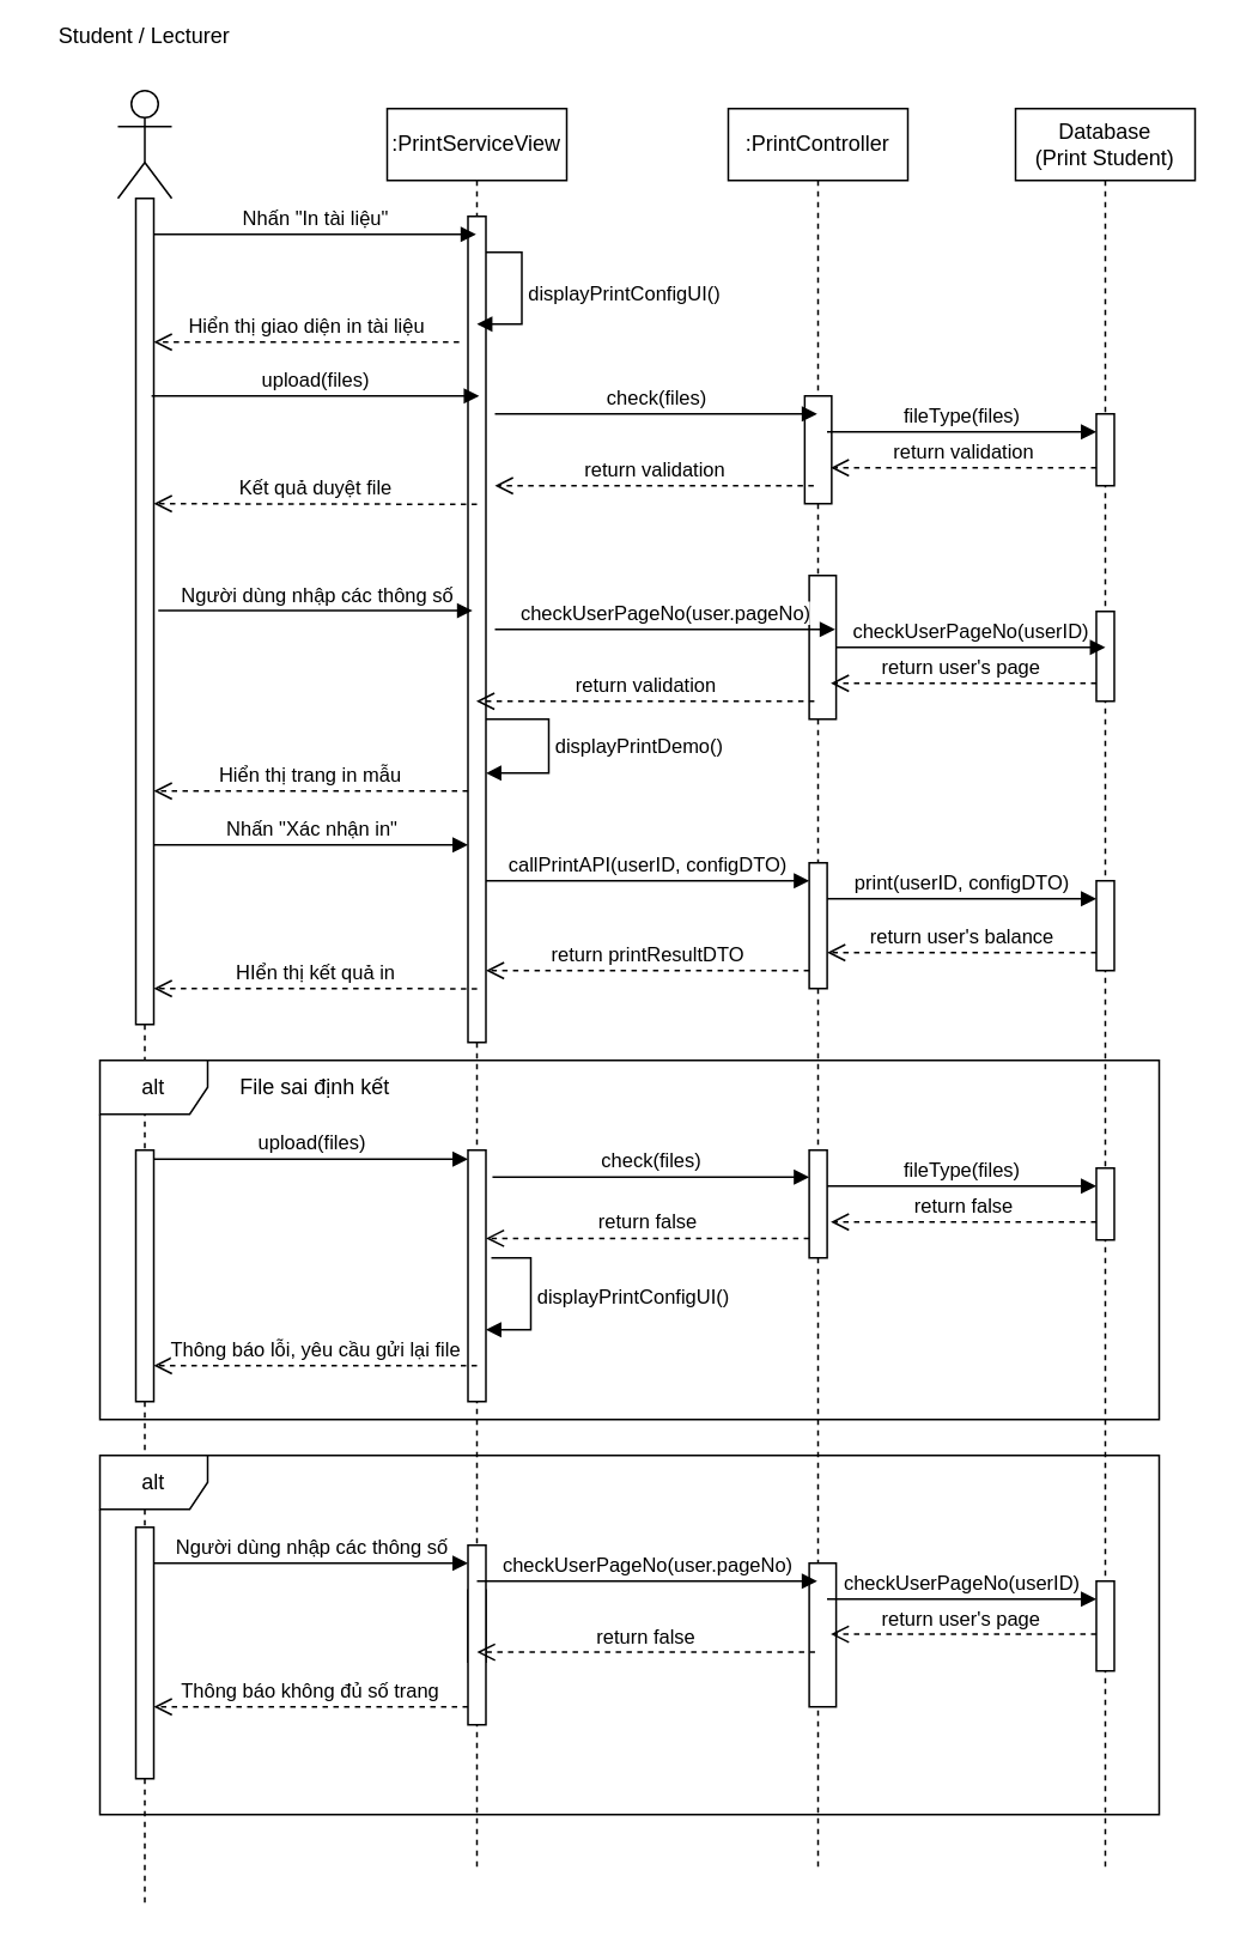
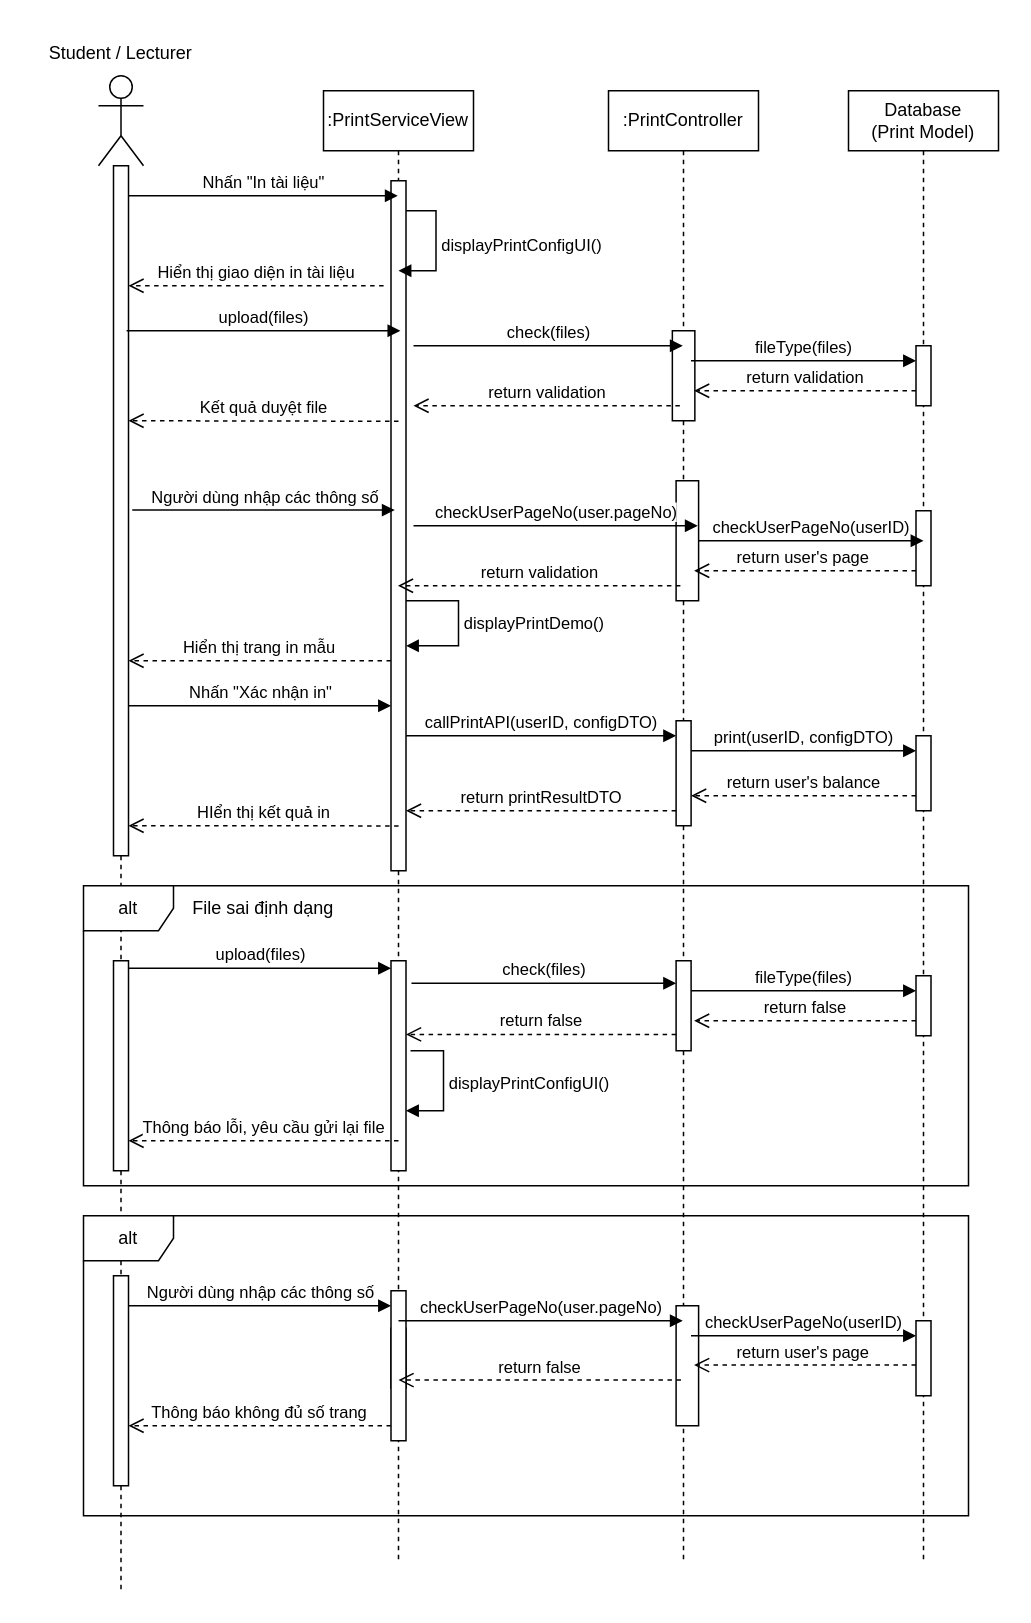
- <mxCell id="18" value="Student / Lecturer" style="text;html=1;align=center;verticalAlign=middle;whiteSpace=wrap;rounded=0;" vertex="1" parent="1"><mxGeometry x="20" y="5" width="120" height="30" as="geometry" /></mxCell>
+ <mxCell id="18" value="Student / Lecturer" style="text;html=1;align=center;verticalAlign=middle;whiteSpace=wrap;rounded=0;" vertex="1" parent="1"><mxGeometry x="20" width="120" height="30" as="geometry" y="20" /></mxCell>
- <mxCell id="27" value="Database&lt;div&gt;(Print Student)&lt;/div&gt;" style="shape=umlLifeline;perimeter=lifelinePerimeter;whiteSpace=wrap;html=1;container=1;dropTarget=0;collapsible=0;recursiveResize=0;outlineConnect=0;portConstraint=eastwest;newEdgeStyle={&quot;curved&quot;:0,&quot;rounded&quot;:0};" vertex="1" parent="1"><mxGeometry x="565" y="60" width="100" height="980" as="geometry" /></mxCell>
+ <mxCell id="27" value="Database&lt;div&gt;(Print Model)&lt;/div&gt;" style="shape=umlLifeline;perimeter=lifelinePerimeter;whiteSpace=wrap;html=1;container=1;dropTarget=0;collapsible=0;recursiveResize=0;outlineConnect=0;portConstraint=eastwest;newEdgeStyle={&quot;curved&quot;:0,&quot;rounded&quot;:0};" vertex="1" parent="1"><mxGeometry x="565" y="60" width="100" height="980" as="geometry" /></mxCell>
- <mxCell id="38" value="File sai định kết" style="text;html=1;align=center;verticalAlign=middle;whiteSpace=wrap;rounded=0;" vertex="1" parent="1"><mxGeometry x="115" y="590" width="120" height="30" as="geometry" /></mxCell>
+ <mxCell id="38" value="File sai định dạng" style="text;html=1;align=center;verticalAlign=middle;whiteSpace=wrap;rounded=0;" vertex="1" parent="1"><mxGeometry x="115" y="590" width="120" height="30" as="geometry" /></mxCell>
